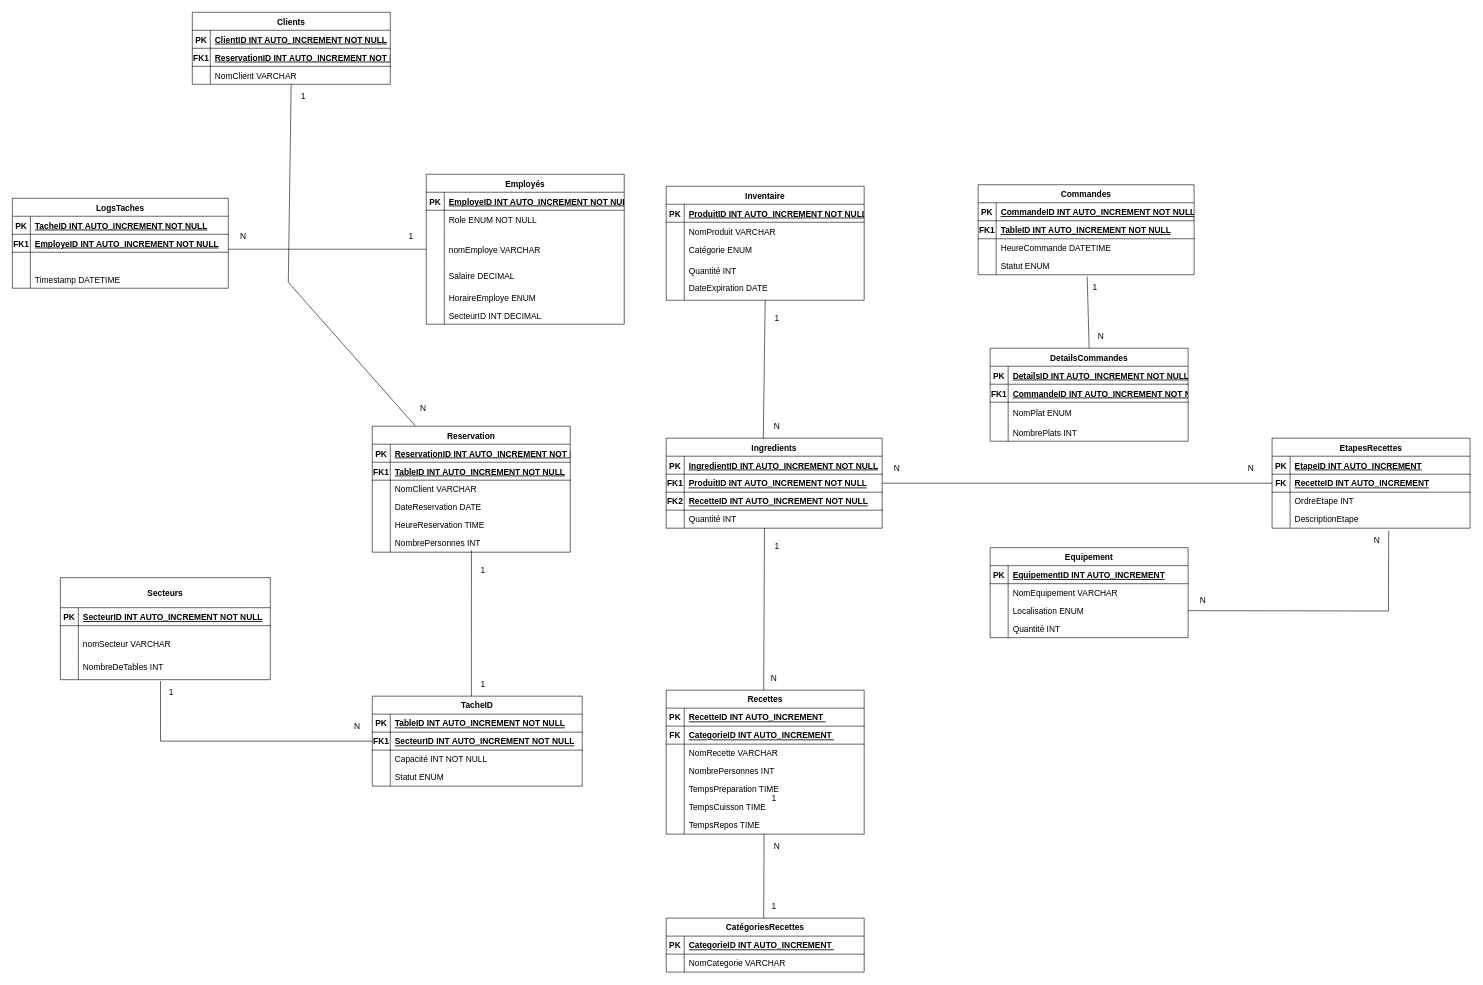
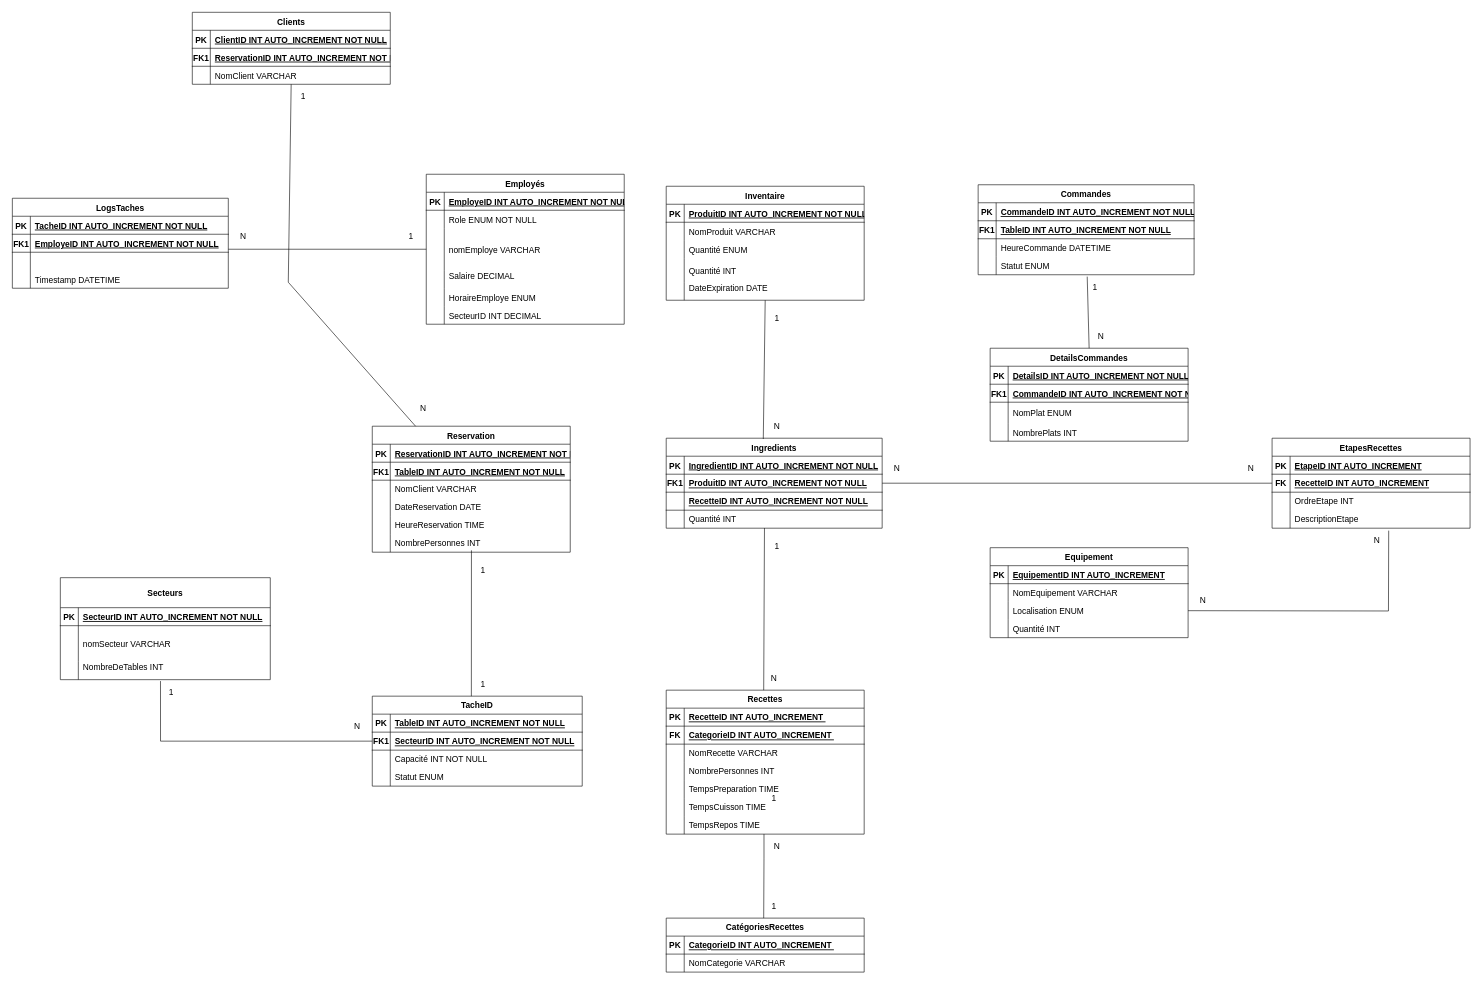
- <mxCell id="50" value="Catégorie ENUM" style="shape=partialRectangle;overflow=hidden;connectable=0;fillColor=none;top=0;left=0;bottom=0;right=0;align=left;spacingLeft=6;fontSize=14;" parent="48" vertex="1"><mxGeometry x="30" width="300" height="30" as="geometry"><mxRectangle width="300" height="30" as="alternateBounds" /></mxGeometry></mxCell>
+ <mxCell id="50" value="Quantité ENUM" style="shape=partialRectangle;overflow=hidden;connectable=0;fillColor=none;top=0;left=0;bottom=0;right=0;align=left;spacingLeft=6;fontSize=14;" parent="48" vertex="1"><mxGeometry x="30" width="300" height="30" as="geometry"><mxRectangle width="300" height="30" as="alternateBounds" /></mxGeometry></mxCell>
- <mxCell id="126" value="FK2" style="shape=partialRectangle;overflow=hidden;connectable=0;fillColor=none;top=0;left=0;bottom=0;right=0;fontStyle=1;fontSize=14;" parent="125" vertex="1"><mxGeometry width="30" height="30" as="geometry"><mxRectangle width="30" height="30" as="alternateBounds" /></mxGeometry></mxCell>
